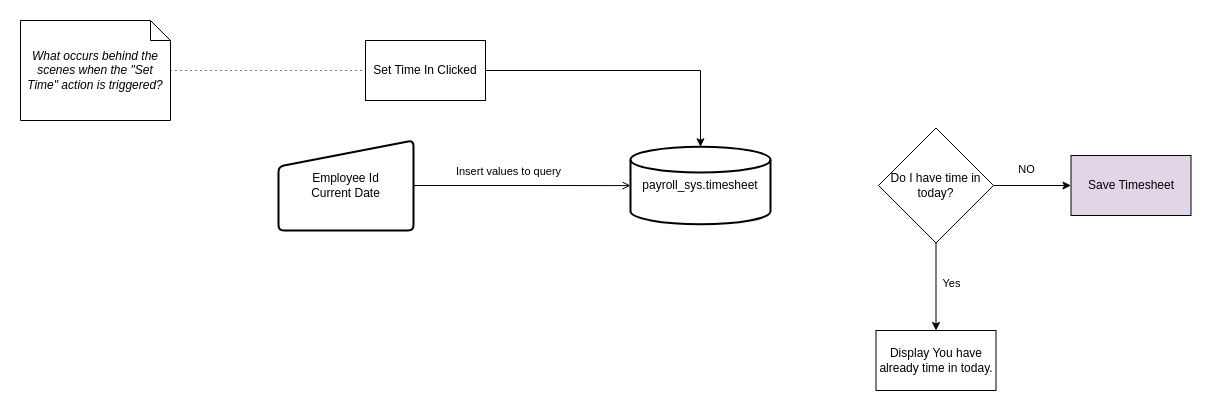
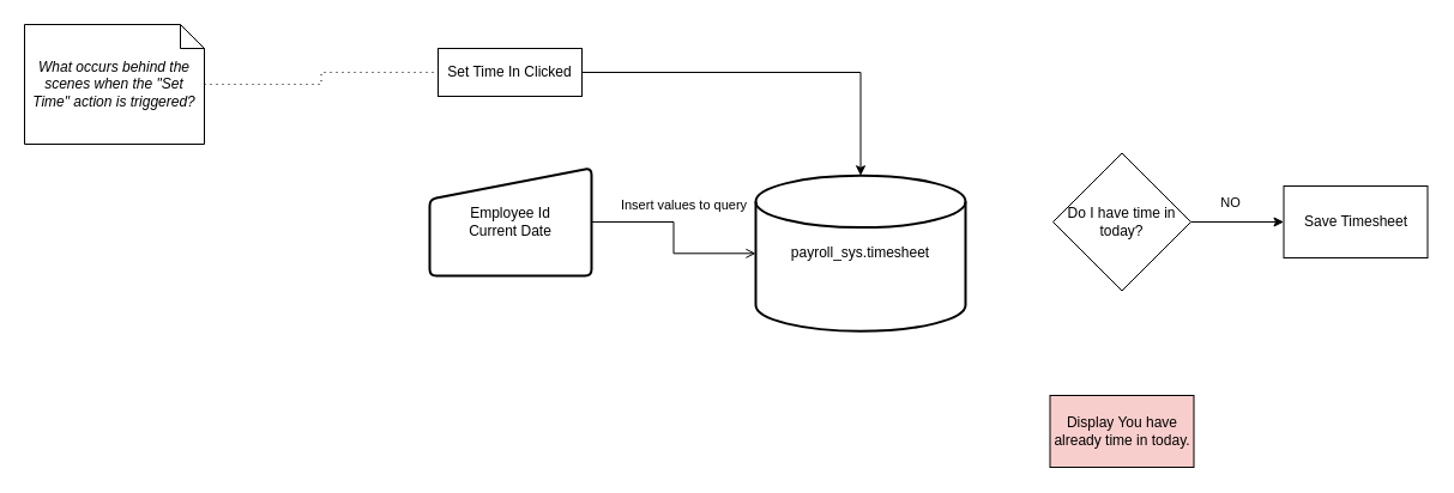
- <mxCell id="3" value="Set Time In Clicked" style="rounded=0;whiteSpace=wrap;html=1;" vertex="1" parent="1"><mxGeometry x="365" y="40" width="120" height="60" as="geometry" /></mxCell>
+ <mxCell id="3" value="Set Time In Clicked" style="rounded=0;whiteSpace=wrap;html=1;" vertex="1" parent="1"><mxGeometry x="365" y="40" width="120" height="40" as="geometry" /></mxCell>
- <mxCell id="15" value="Employee Id&lt;div&gt;Current Date&lt;/div&gt;" style="html=1;strokeWidth=2;shape=manualInput;whiteSpace=wrap;rounded=1;size=26;arcSize=11;" vertex="1" parent="1"><mxGeometry x="278" y="140" width="135" height="90" as="geometry" /></mxCell>
+ <mxCell id="15" value="Employee Id&lt;div&gt;Current Date&lt;/div&gt;" style="html=1;strokeWidth=2;shape=manualInput;whiteSpace=wrap;rounded=1;size=26;arcSize=11;" vertex="1" parent="1"><mxGeometry x="358" y="140" width="135" height="90" as="geometry" /></mxCell>
- <mxCell id="12" value="payroll_sys.timesheet" style="strokeWidth=2;html=1;shape=mxgraph.flowchart.database;whiteSpace=wrap;" vertex="1" parent="1"><mxGeometry x="630" y="146.25" width="140" height="77.5" as="geometry" /></mxCell>
+ <mxCell id="12" value="payroll_sys.timesheet" style="strokeWidth=2;html=1;shape=mxgraph.flowchart.database;whiteSpace=wrap;" vertex="1" parent="1"><mxGeometry x="630" y="146.25" width="175" height="130" as="geometry" /></mxCell>
- <mxCell id="11" value="Save Timesheet" style="whiteSpace=wrap;html=1;rounded=0;fillColor=#e1d5e7;" vertex="1" parent="1"><mxGeometry x="1070.5" y="155" width="120" height="60" as="geometry" /></mxCell>
+ <mxCell id="11" value="Save Timesheet" style="whiteSpace=wrap;html=1;rounded=0;" vertex="1" parent="1"><mxGeometry x="1070.5" y="155" width="120" height="60" as="geometry" /></mxCell>
- <mxCell id="8" value="" style="edgeStyle=orthogonalEdgeStyle;rounded=0;orthogonalLoop=1;jettySize=auto;html=1;" edge="1" parent="1" source="10" target="16"><mxGeometry relative="1" as="geometry" /></mxCell>
- <mxCell id="9" value="Yes" style="edgeLabel;html=1;align=center;verticalAlign=middle;resizable=0;points=[];" vertex="1" connectable="0" parent="8"><mxGeometry x="-0.094" y="-1" relative="1" as="geometry"><mxPoint x="16" as="offset" /></mxGeometry></mxCell>
- <mxCell id="16" value="Display You have already time in today." style="whiteSpace=wrap;html=1;rounded=0;" vertex="1" parent="1"><mxGeometry x="875.5" y="330" width="120" height="60" as="geometry" /></mxCell>
+ <mxCell id="16" value="Display You have already time in today." style="whiteSpace=wrap;html=1;rounded=0;fillColor=#f8cecc;" vertex="1" parent="1"><mxGeometry x="875.5" y="330" width="120" height="60" as="geometry" /></mxCell>
